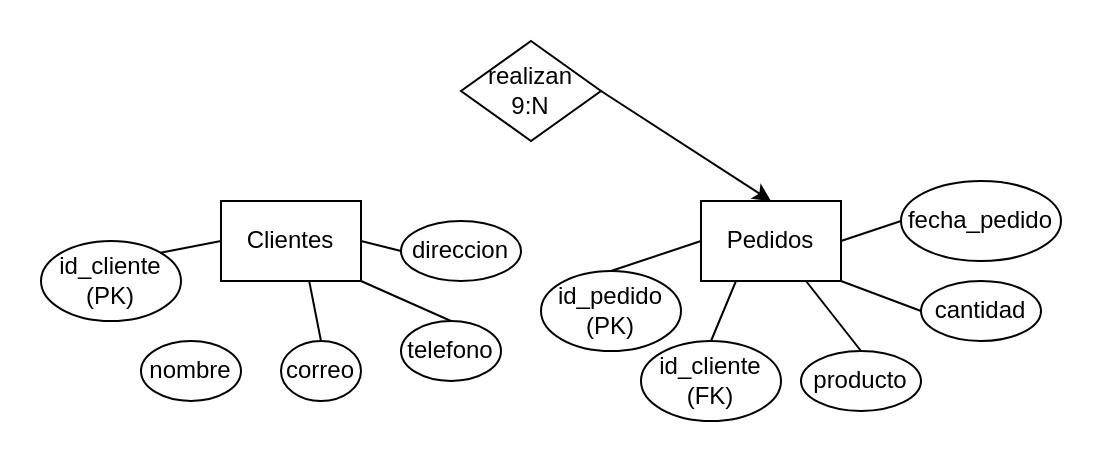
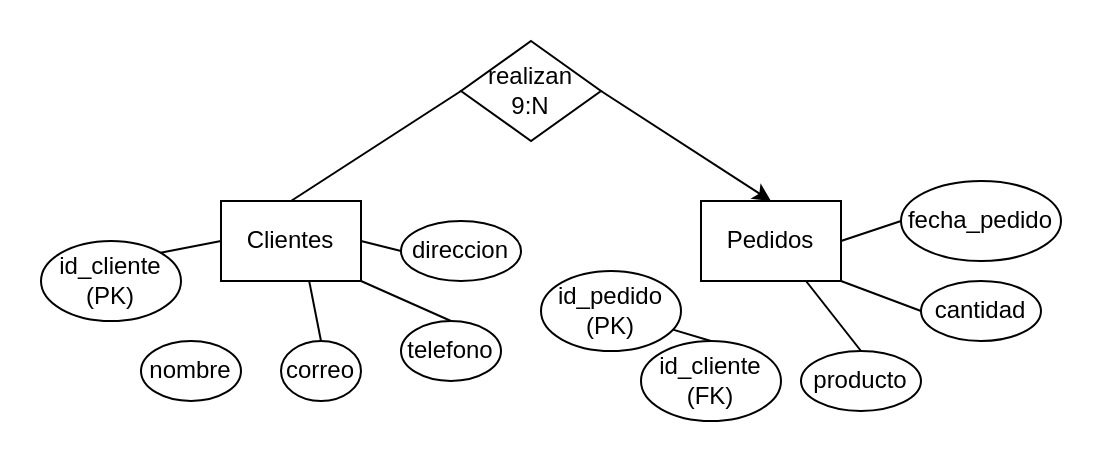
+ <mxCell id="14" value="" style="endArrow=none;html=1;entryX=0;entryY=0.5;entryDx=0;entryDy=0;exitX=0.5;exitY=0;exitDx=0;exitDy=0;" edge="1" parent="1" source="3" target="13"><mxGeometry width="50" height="50" relative="1" as="geometry"><mxPoint x="250" y="170" as="sourcePoint" /><mxPoint x="300" y="120" as="targetPoint" /></mxGeometry></mxCell>
- <mxCell id="21" value="" style="endArrow=none;html=1;entryX=0;entryY=0.5;entryDx=0;entryDy=0;exitX=0.5;exitY=0;exitDx=0;exitDy=0;" edge="1" parent="1" source="16" target="2"><mxGeometry width="50" height="50" relative="1" as="geometry"><mxPoint x="340" y="270" as="sourcePoint" /><mxPoint x="390" y="220" as="targetPoint" /></mxGeometry></mxCell>
- <mxCell id="22" value="" style="endArrow=none;html=1;entryX=0.25;entryY=1;entryDx=0;entryDy=0;exitX=0.5;exitY=0;exitDx=0;exitDy=0;" edge="1" parent="1" source="17" target="2"><mxGeometry width="50" height="50" relative="1" as="geometry"><mxPoint x="315" y="130" as="sourcePoint" /><mxPoint x="360" y="120" as="targetPoint" /></mxGeometry></mxCell>
+ <mxCell id="22" value="" style="endArrow=none;html=1;exitX=0.5;exitY=0;exitDx=0;exitDy=0;" edge="1" parent="1" source="17" target="16"><mxGeometry width="50" height="50" relative="1" as="geometry"><mxPoint x="315" y="130" as="sourcePoint" /><mxPoint x="360" y="120" as="targetPoint" /></mxGeometry></mxCell>
